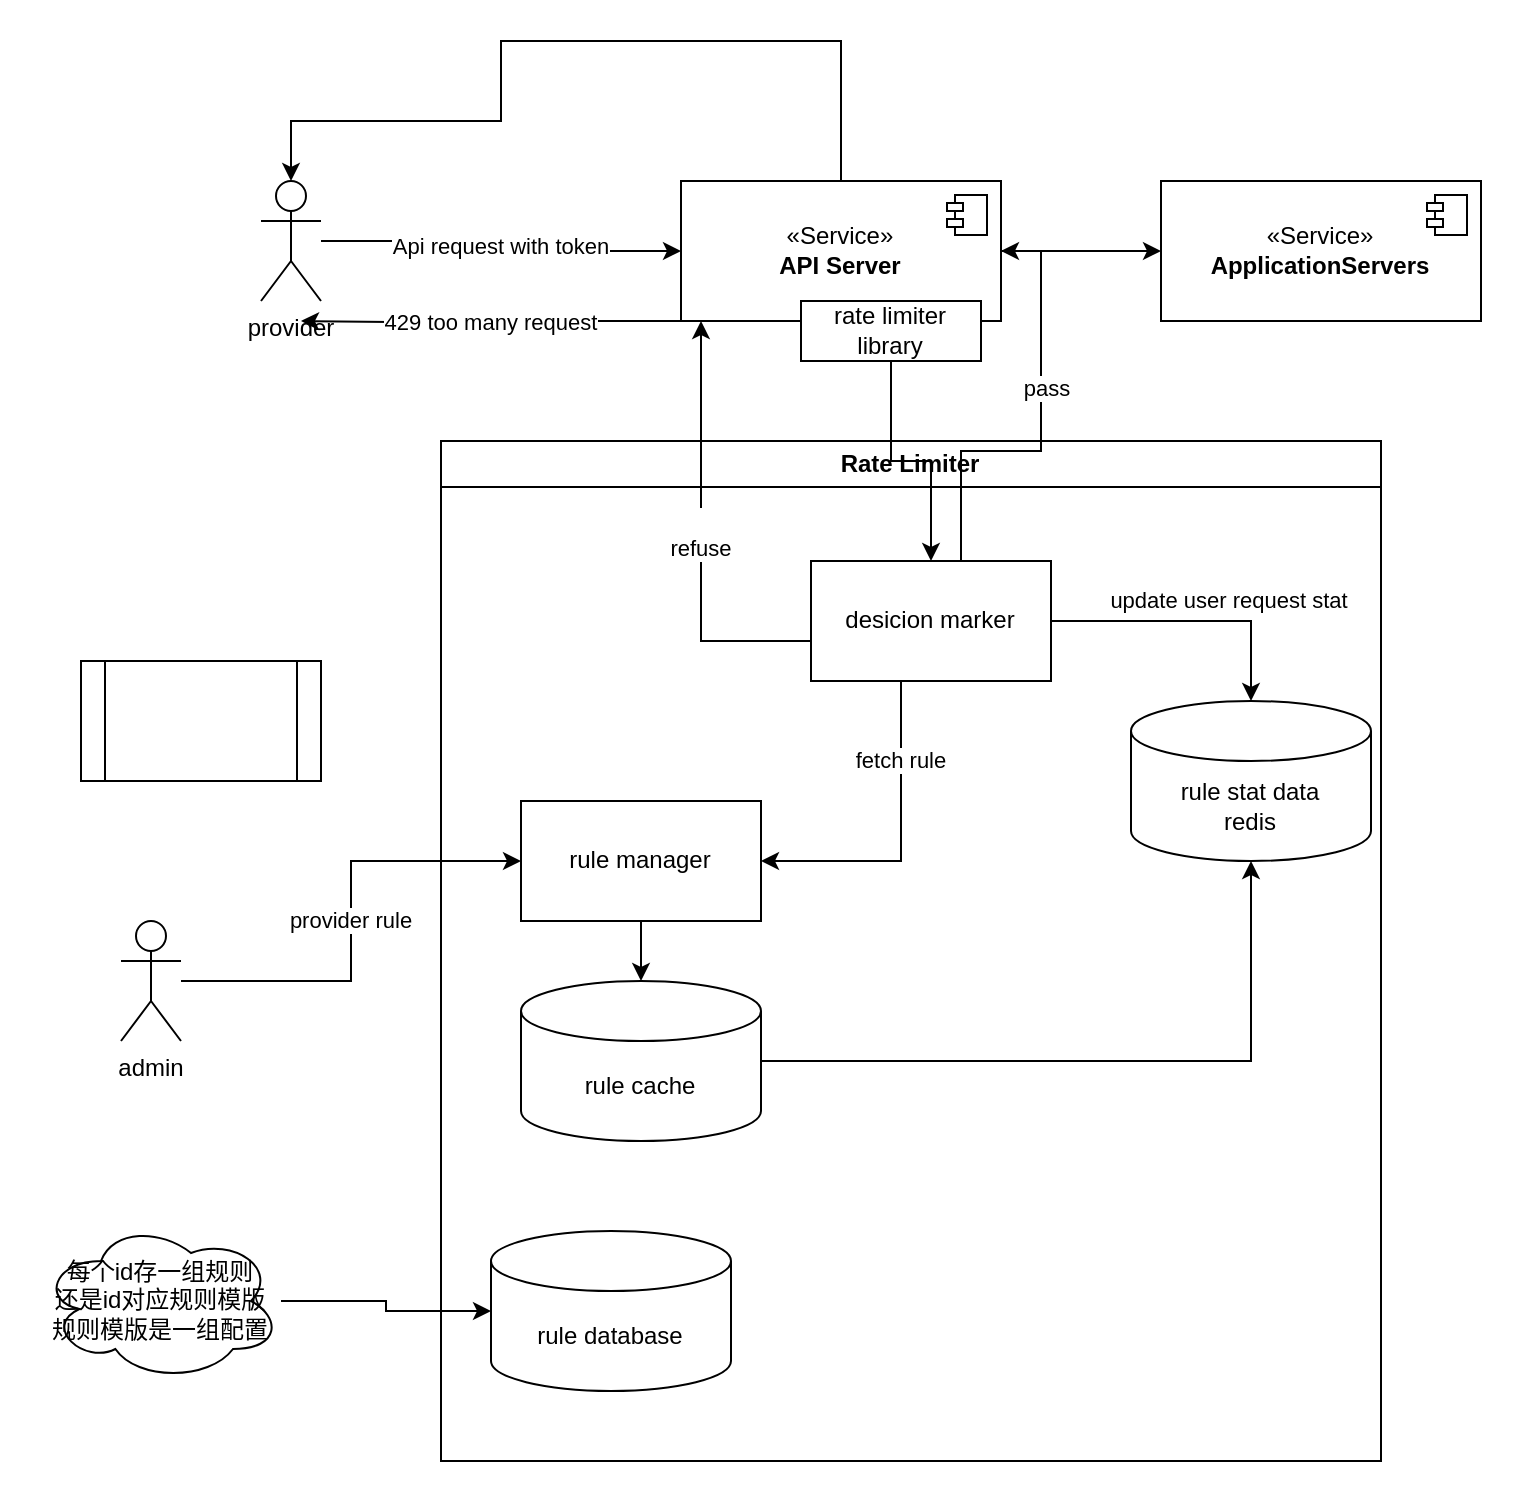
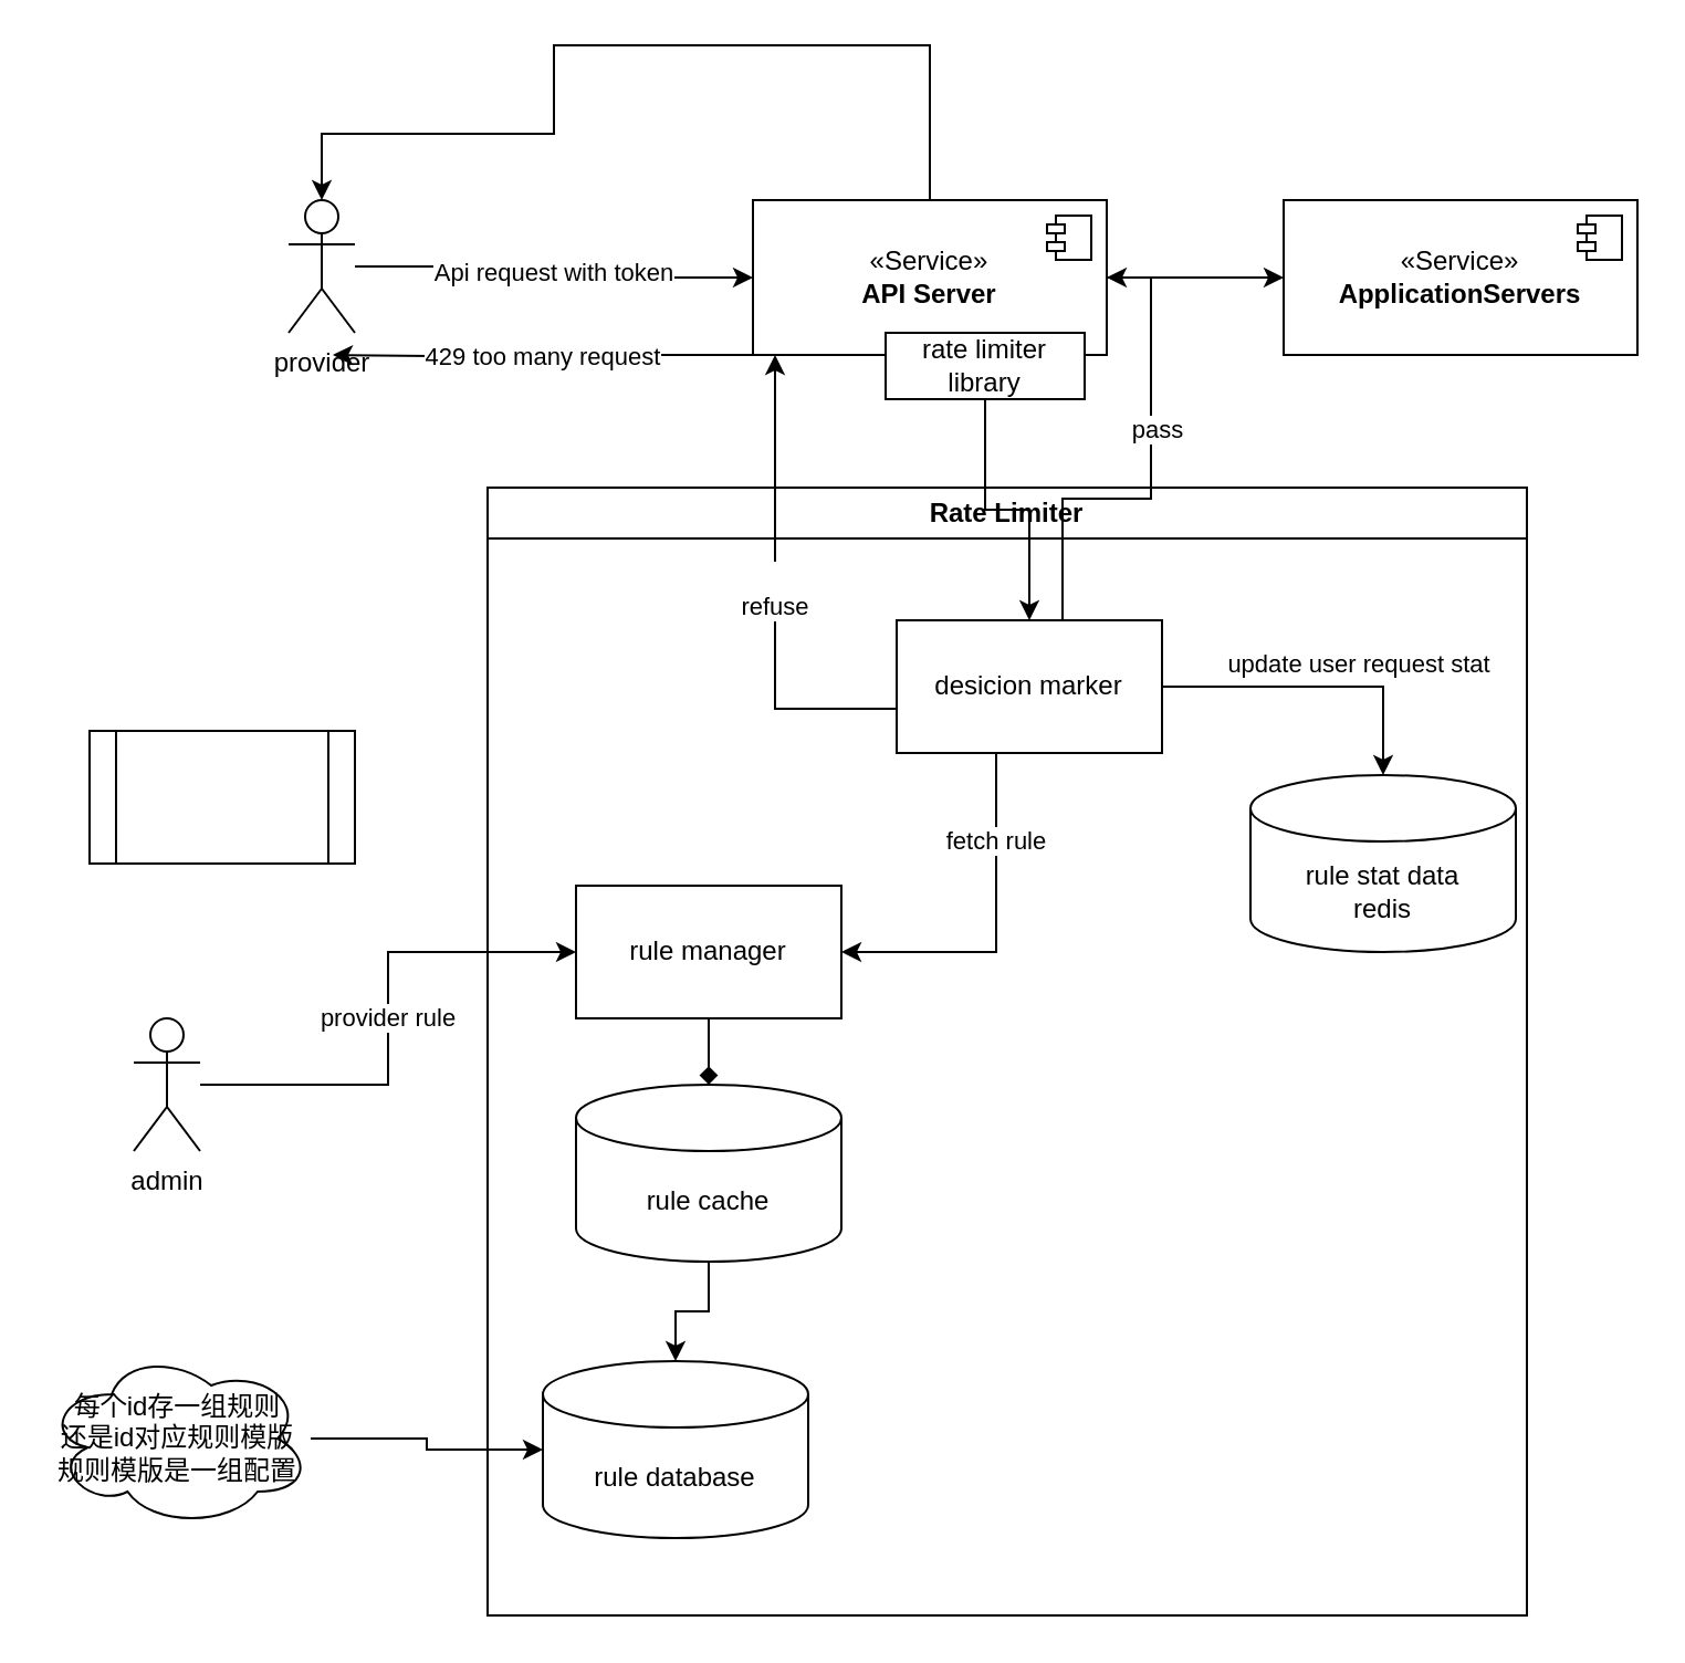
- <mxCell id="6" style="edgeStyle=orthogonalEdgeStyle;rounded=0;orthogonalLoop=1;jettySize=auto;html=1;" edge="1" parent="5" source="7" target="8"><mxGeometry relative="1" as="geometry" /></mxCell>
+ <mxCell id="6" style="edgeStyle=orthogonalEdgeStyle;rounded=0;orthogonalLoop=1;jettySize=auto;html=1;endArrow=diamond;" edge="1" parent="5" source="7" target="8"><mxGeometry relative="1" as="geometry" /></mxCell>
- <mxCell id="10" style="edgeStyle=orthogonalEdgeStyle;rounded=0;orthogonalLoop=1;jettySize=auto;html=1;" edge="1" parent="5" source="8" target="14"><mxGeometry relative="1" as="geometry" /></mxCell>
+ <mxCell id="10" style="edgeStyle=orthogonalEdgeStyle;rounded=0;orthogonalLoop=1;jettySize=auto;html=1;" edge="1" parent="5" source="8" target="9"><mxGeometry relative="1" as="geometry" /></mxCell>
